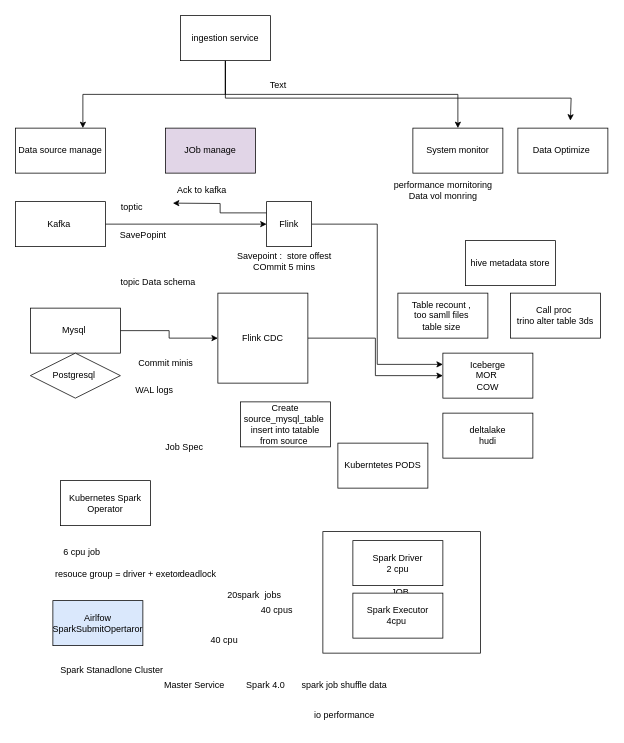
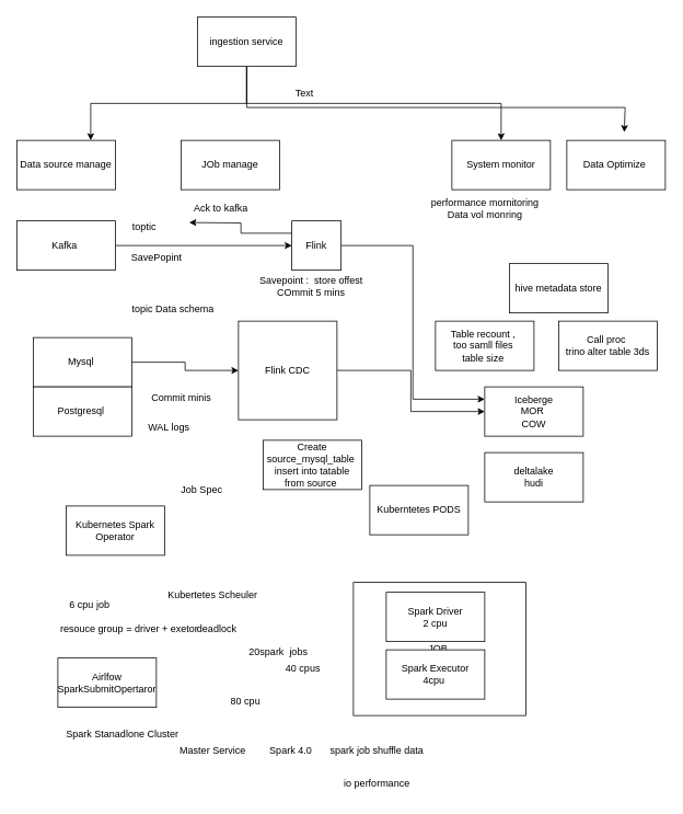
- <mxCell id="4" value="JOb manage" style="rounded=0;whiteSpace=wrap;html=1;fillColor=#e1d5e7;" vertex="1" parent="1"><mxGeometry x="220" y="170" width="120" height="60" as="geometry" /></mxCell>
+ <mxCell id="4" value="JOb manage" style="rounded=0;whiteSpace=wrap;html=1;" vertex="1" parent="1"><mxGeometry x="220" y="170" width="120" height="60" as="geometry" /></mxCell>
- <mxCell id="16" value="Postgresql&amp;nbsp;" style="rhombus;whiteSpace=wrap;html=1;" vertex="1" parent="1"><mxGeometry x="40" y="470" width="120" height="60" as="geometry" /></mxCell>
+ <mxCell id="16" value="Postgresql&amp;nbsp;" style="rounded=0;whiteSpace=wrap;html=1;" vertex="1" parent="1"><mxGeometry x="40" y="470" width="120" height="60" as="geometry" /></mxCell>
- <mxCell id="36" value="Kubernetes Spark Operator" style="rounded=0;whiteSpace=wrap;html=1;" vertex="1" parent="1"><mxGeometry x="80" y="640" width="120" height="60" as="geometry" /></mxCell>
+ <mxCell id="36" value="Kubernetes Spark Operator" style="rounded=0;whiteSpace=wrap;html=1;" vertex="1" parent="1"><mxGeometry x="80" y="615" width="120" height="60" as="geometry" /></mxCell>
+ <mxCell id="40" value="Kubertetes Scheuler&amp;nbsp;" style="text;html=1;align=center;verticalAlign=middle;resizable=0;points=[];autosize=1;strokeColor=none;fillColor=none;" vertex="1" parent="1"><mxGeometry x="190" y="708" width="140" height="30" as="geometry" /></mxCell>
- <mxCell id="37" value="Airlfow SparkSubmitOpertaror" style="rounded=0;whiteSpace=wrap;html=1;fillColor=#dae8fc;" vertex="1" parent="1"><mxGeometry x="70" y="800" width="120" height="60" as="geometry" /></mxCell>
+ <mxCell id="37" value="Airlfow SparkSubmitOpertaror" style="rounded=0;whiteSpace=wrap;html=1;" vertex="1" parent="1"><mxGeometry x="70" y="800" width="120" height="60" as="geometry" /></mxCell>
- <mxCell id="44" value="40 cpu&amp;nbsp;" style="text;html=1;align=center;verticalAlign=middle;resizable=0;points=[];autosize=1;strokeColor=none;fillColor=none;" vertex="1" parent="1"><mxGeometry x="270" y="838" width="60" height="30" as="geometry" /></mxCell>
+ <mxCell id="44" value="80 cpu&amp;nbsp;" style="text;html=1;align=center;verticalAlign=middle;resizable=0;points=[];autosize=1;strokeColor=none;fillColor=none;" vertex="1" parent="1"><mxGeometry x="270" y="838" width="60" height="30" as="geometry" /></mxCell>
